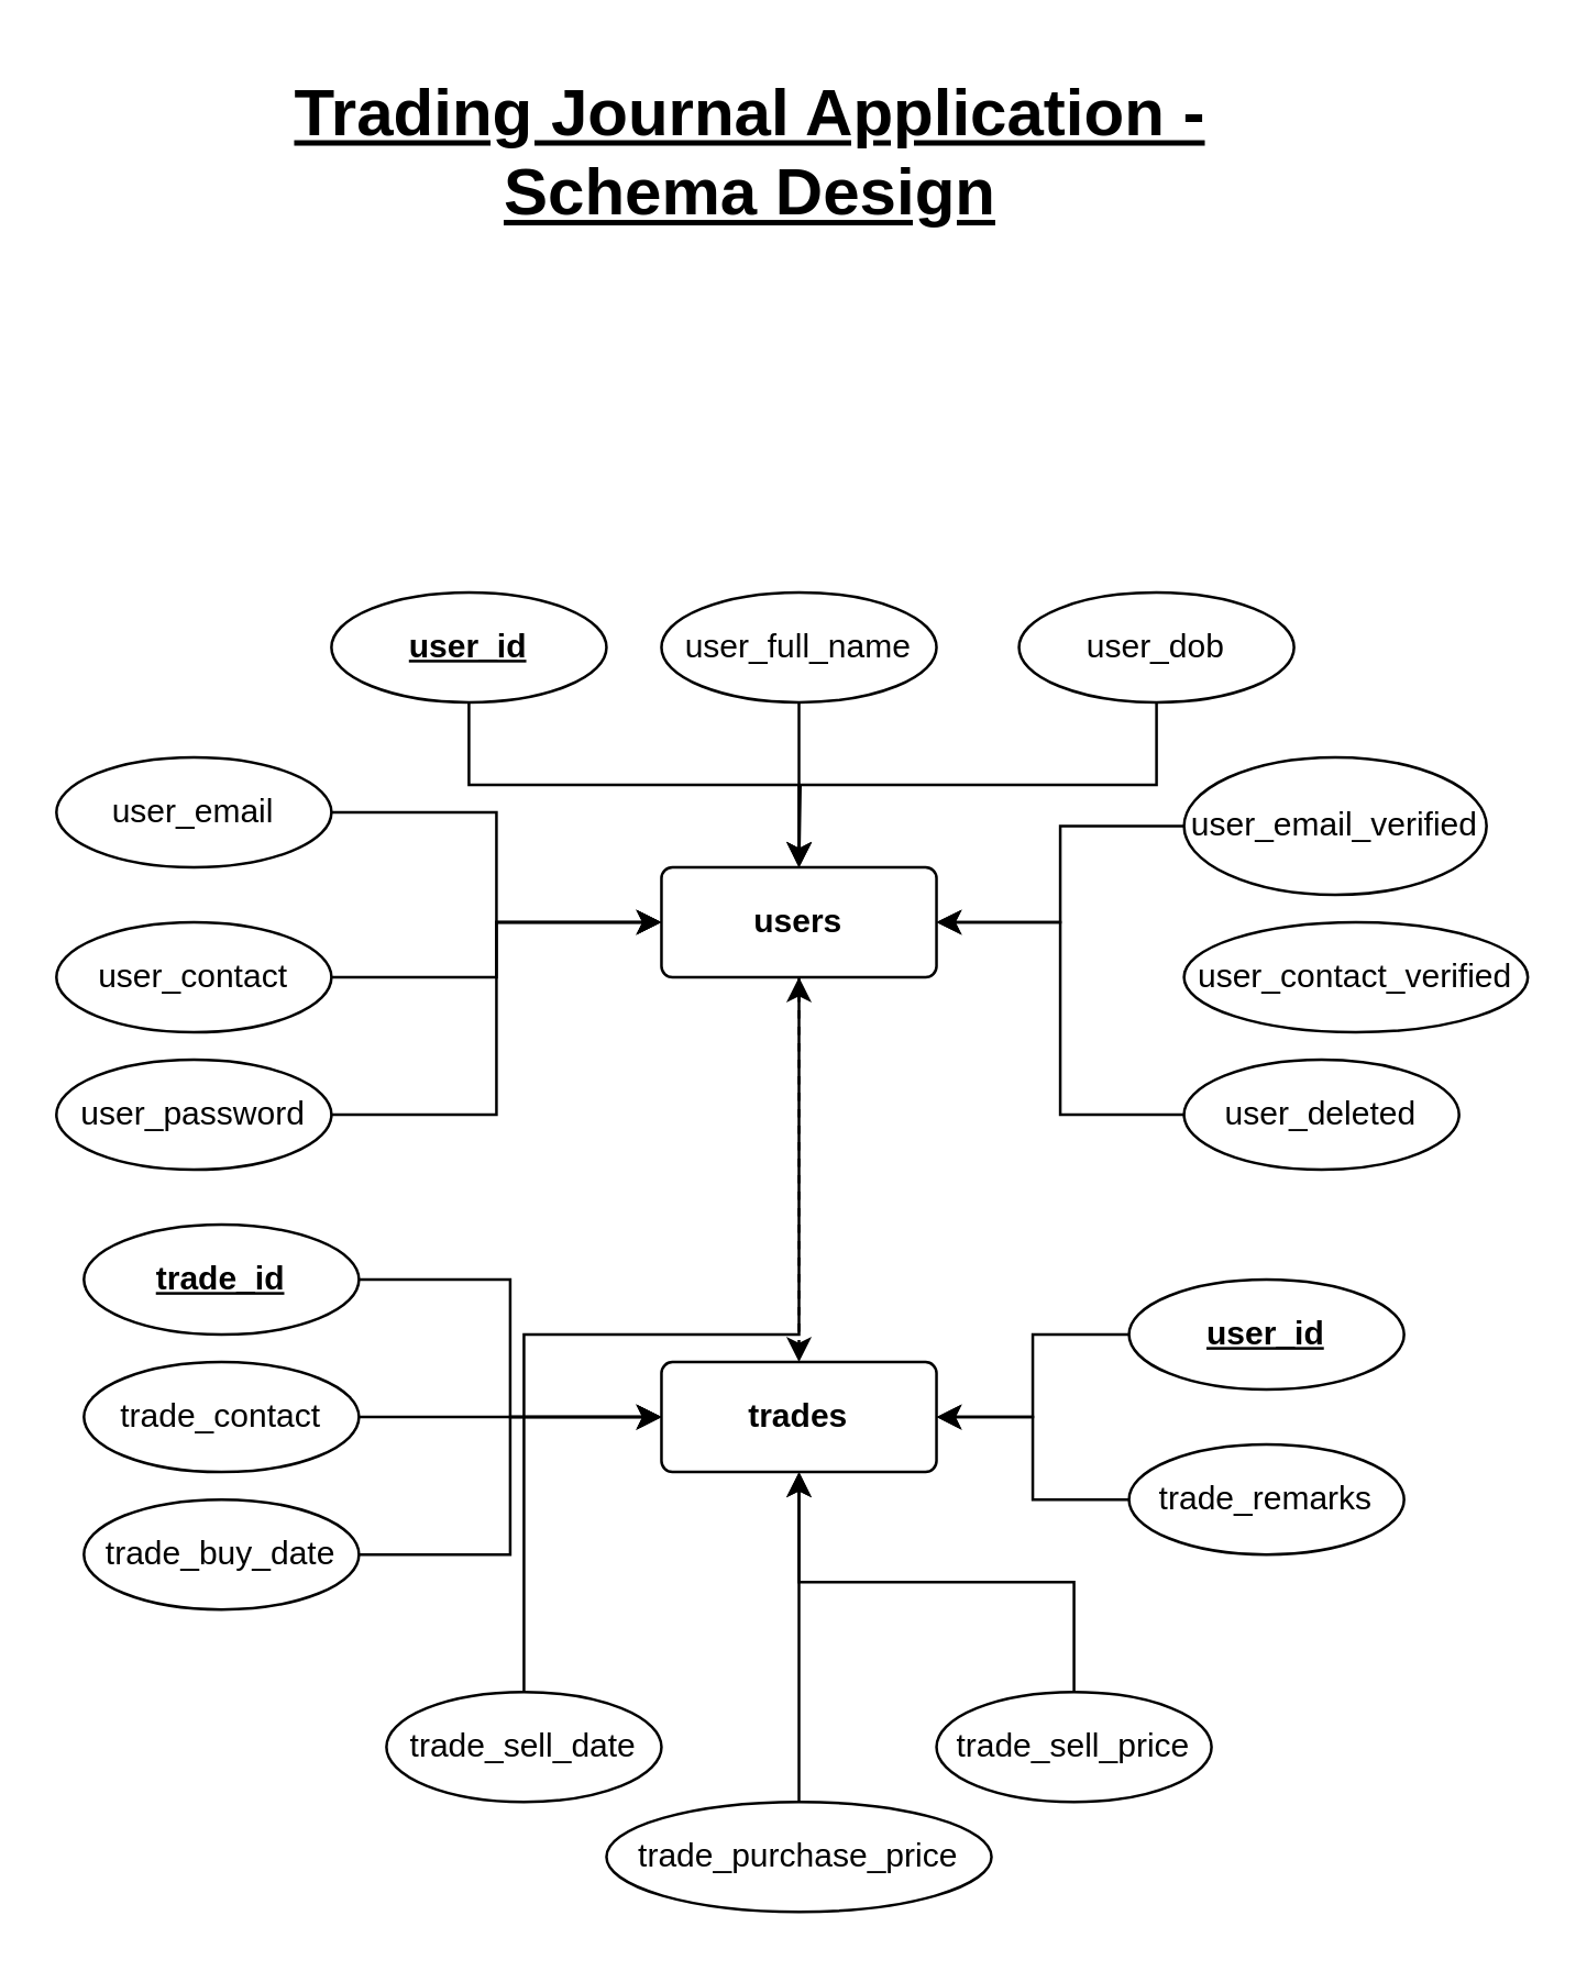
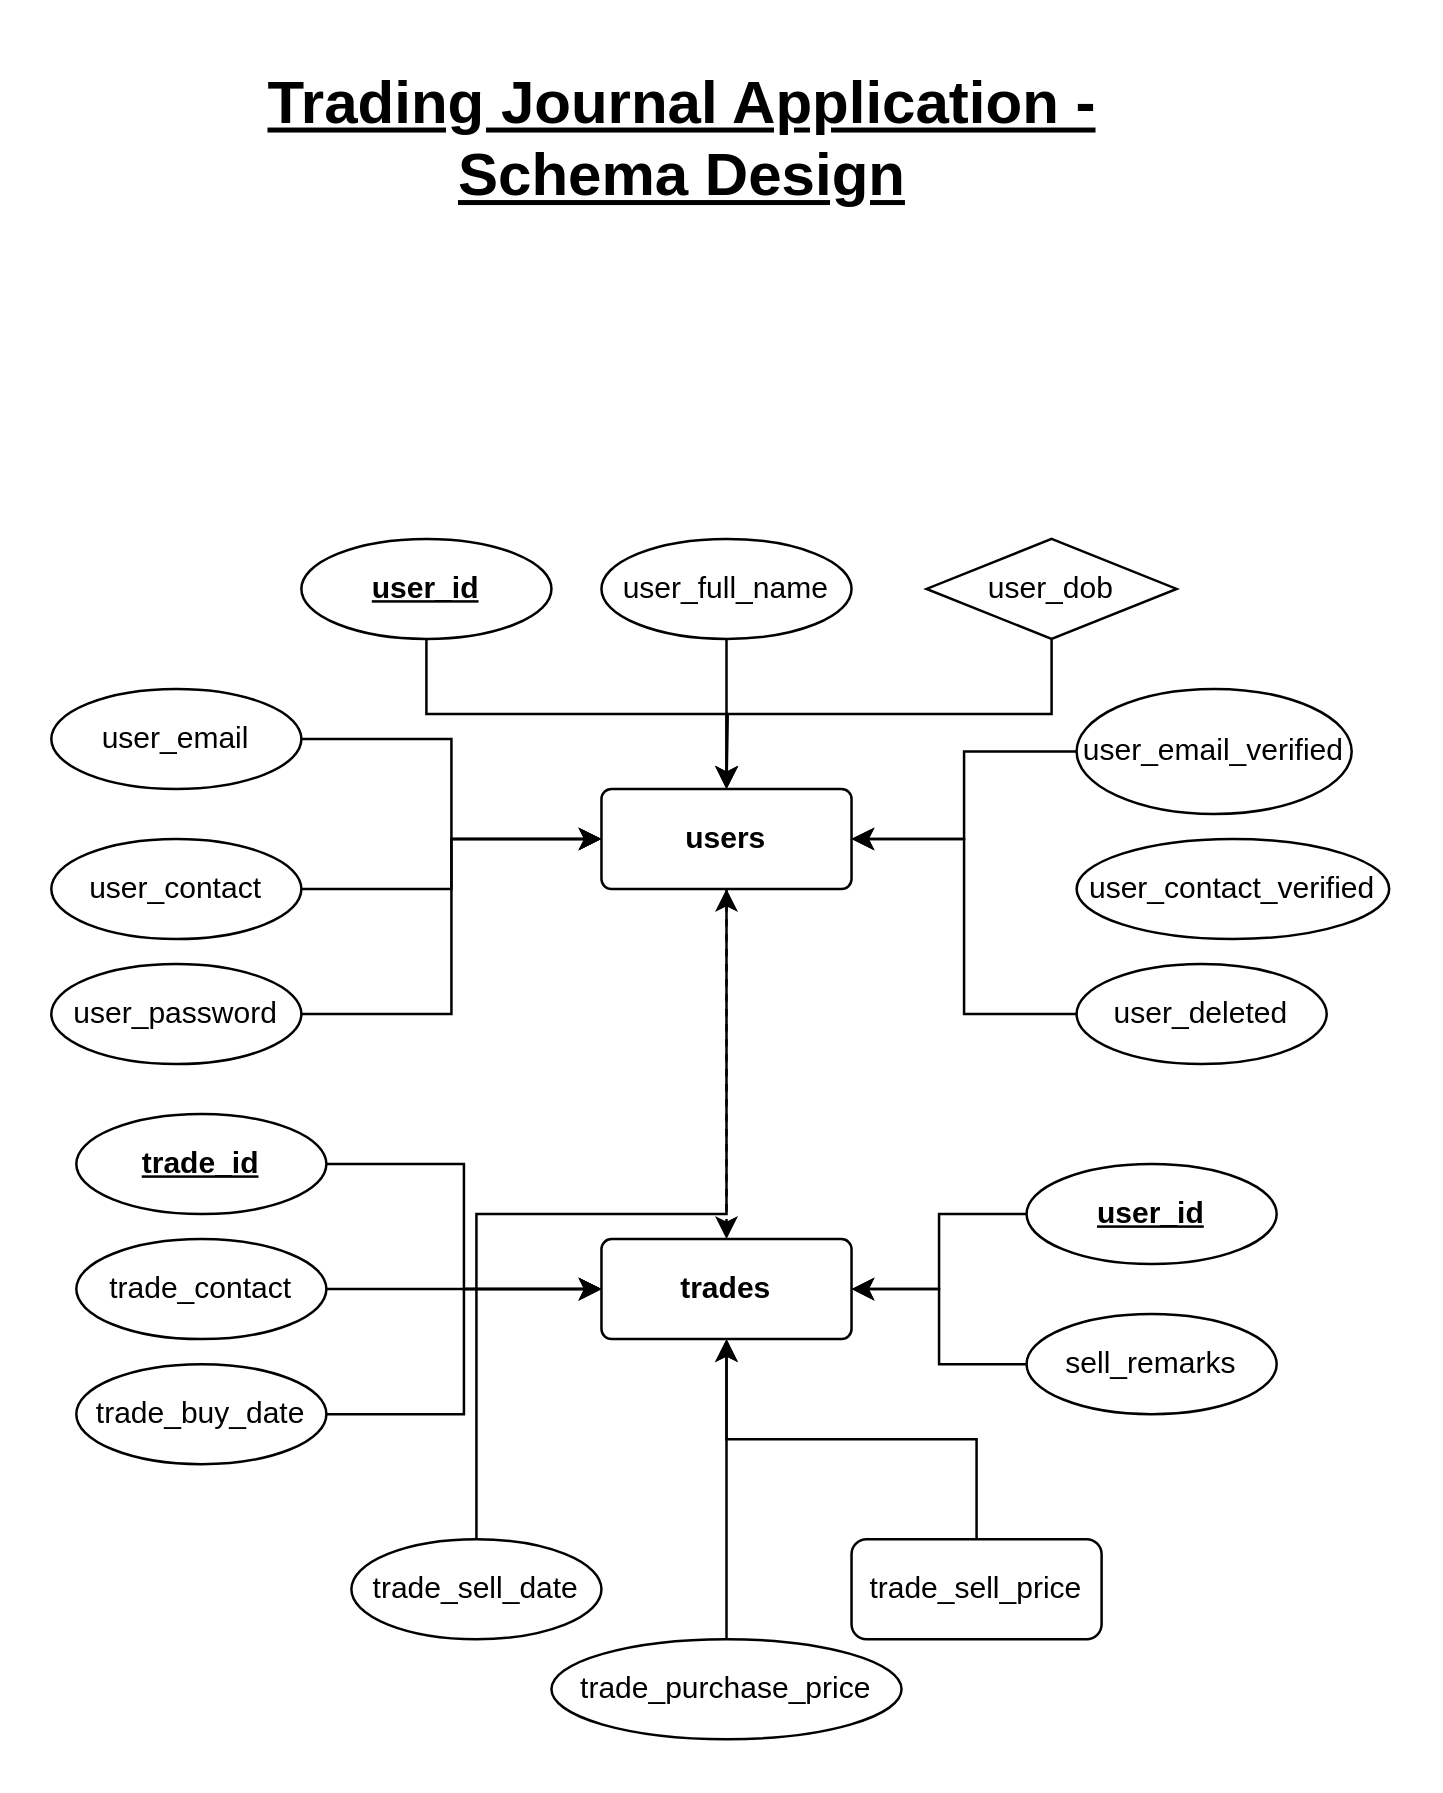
- <mxCell id="9" value="user_dob" style="ellipse;whiteSpace=wrap;html=1;align=center;" vertex="1" parent="1"><mxGeometry x="370" y="215" width="100" height="40" as="geometry" /></mxCell>
+ <mxCell id="9" value="user_dob" style="rhombus;whiteSpace=wrap;html=1;align=center;" vertex="1" parent="1"><mxGeometry x="370" y="215" width="100" height="40" as="geometry" /></mxCell>
- <mxCell id="35" value="trade_remarks" style="ellipse;whiteSpace=wrap;html=1;align=center;" vertex="1" parent="1"><mxGeometry x="410" y="525" width="100" height="40" as="geometry" /></mxCell>
+ <mxCell id="35" value="sell_remarks" style="ellipse;whiteSpace=wrap;html=1;align=center;" vertex="1" parent="1"><mxGeometry x="410" y="525" width="100" height="40" as="geometry" /></mxCell>
- <mxCell id="33" value="trade_sell_price" style="ellipse;whiteSpace=wrap;html=1;align=center;" vertex="1" parent="1"><mxGeometry x="340" y="615" width="100" height="40" as="geometry" /></mxCell>
+ <mxCell id="33" value="trade_sell_price" style="whiteSpace=wrap;html=1;align=center;rounded=1;" vertex="1" parent="1"><mxGeometry x="340" y="615" width="100" height="40" as="geometry" /></mxCell>
